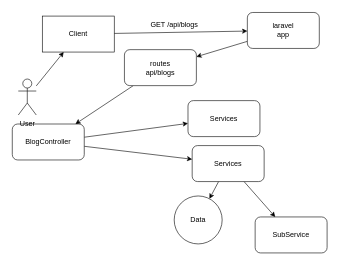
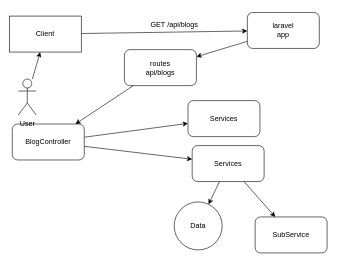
- <mxCell id="5" value="Client" style="rounded=0;whiteSpace=wrap;html=1;" vertex="1" parent="1"><mxGeometry x="70" y="26" width="120" height="60" as="geometry" /></mxCell>
+ <mxCell id="5" value="Client" style="rounded=0;whiteSpace=wrap;html=1;" vertex="1" parent="1"><mxGeometry x="15" y="26" width="120" height="60" as="geometry" /></mxCell>
- <mxCell id="17" value="Data" style="ellipse;whiteSpace=wrap;html=1;rounded=1;" vertex="1" parent="1"><mxGeometry x="290" y="326" width="80" height="80" as="geometry" /></mxCell>
+ <mxCell id="17" value="Data" style="ellipse;whiteSpace=wrap;html=1;rounded=1;" vertex="1" parent="1"><mxGeometry x="290" y="336" width="80" height="80" as="geometry" /></mxCell>
